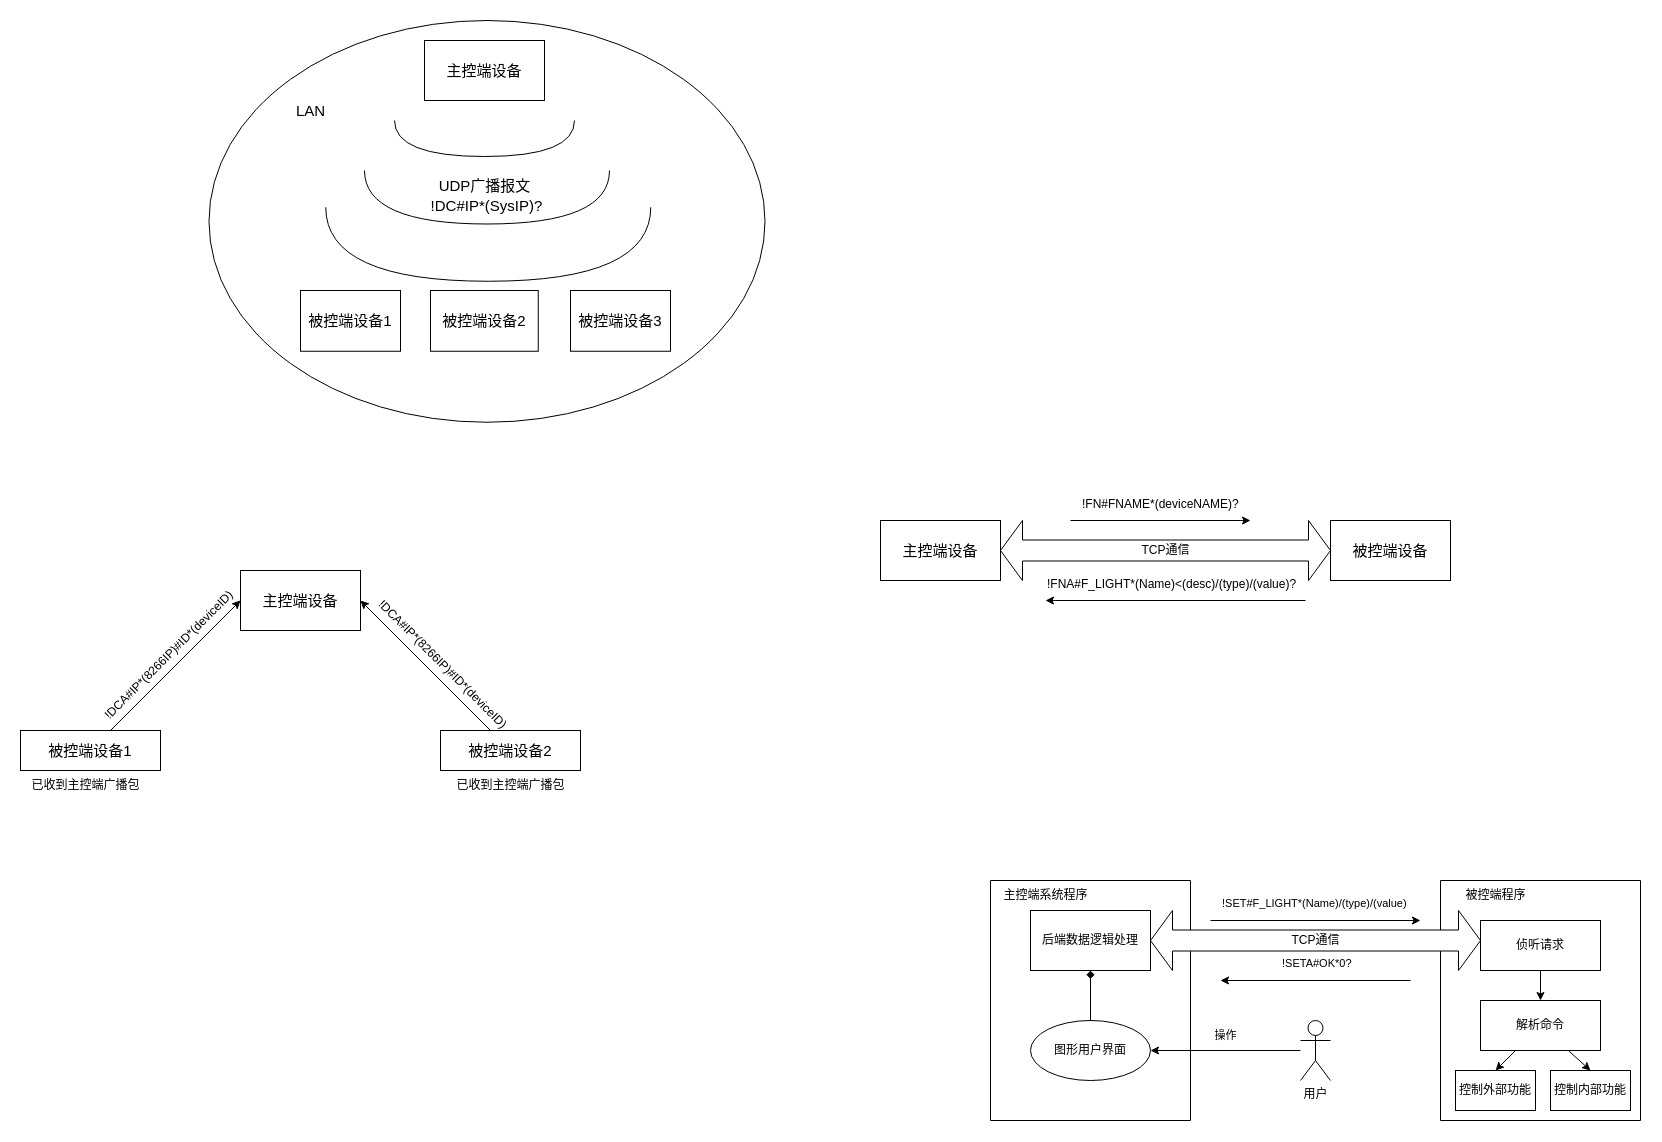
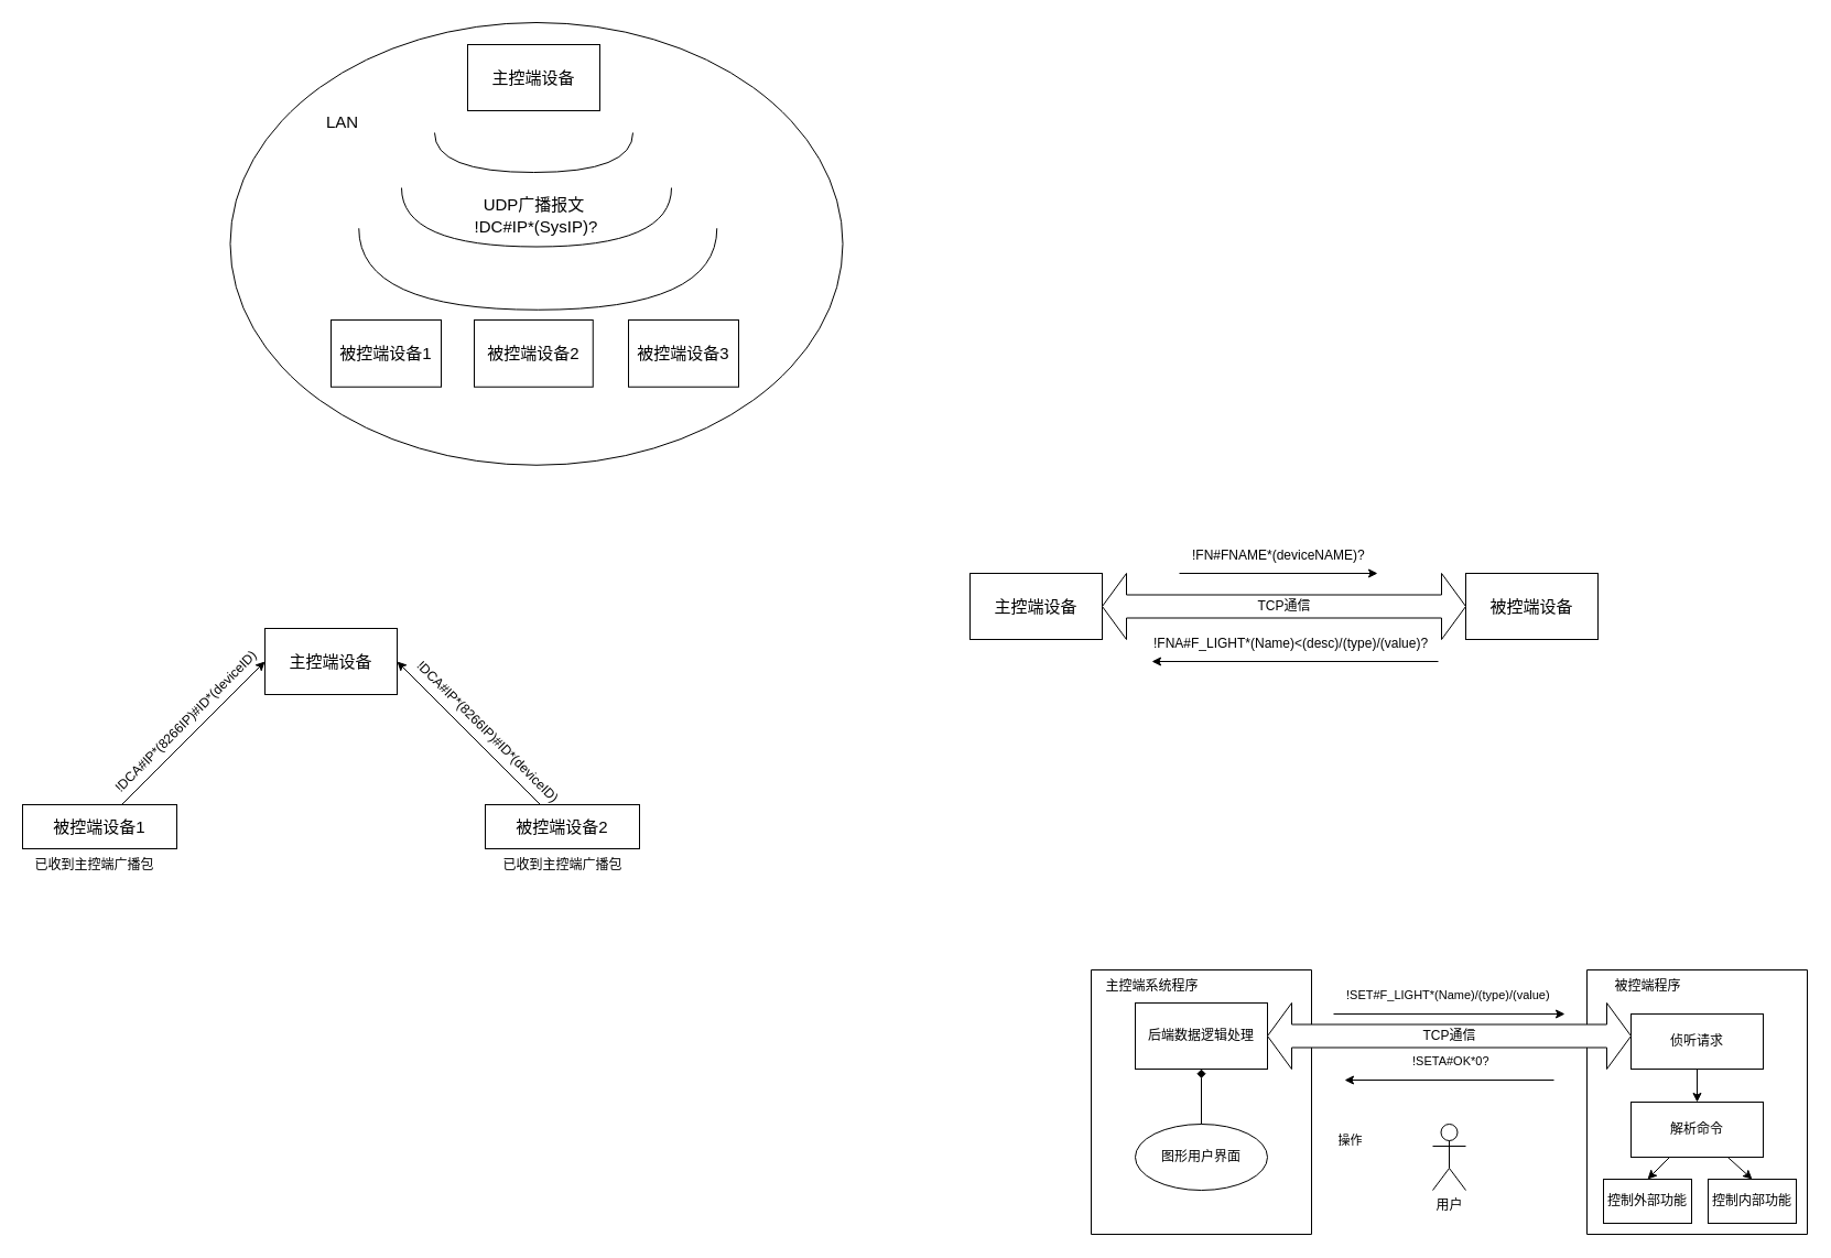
- <mxCell id="43" style="rounded=0;orthogonalLoop=1;jettySize=auto;html=1;entryX=1;entryY=0.5;entryDx=0;entryDy=0;" edge="1" parent="1" source="44" target="32"><mxGeometry relative="1" as="geometry"><mxPoint x="1030" y="1050" as="targetPoint" /></mxGeometry></mxCell>
